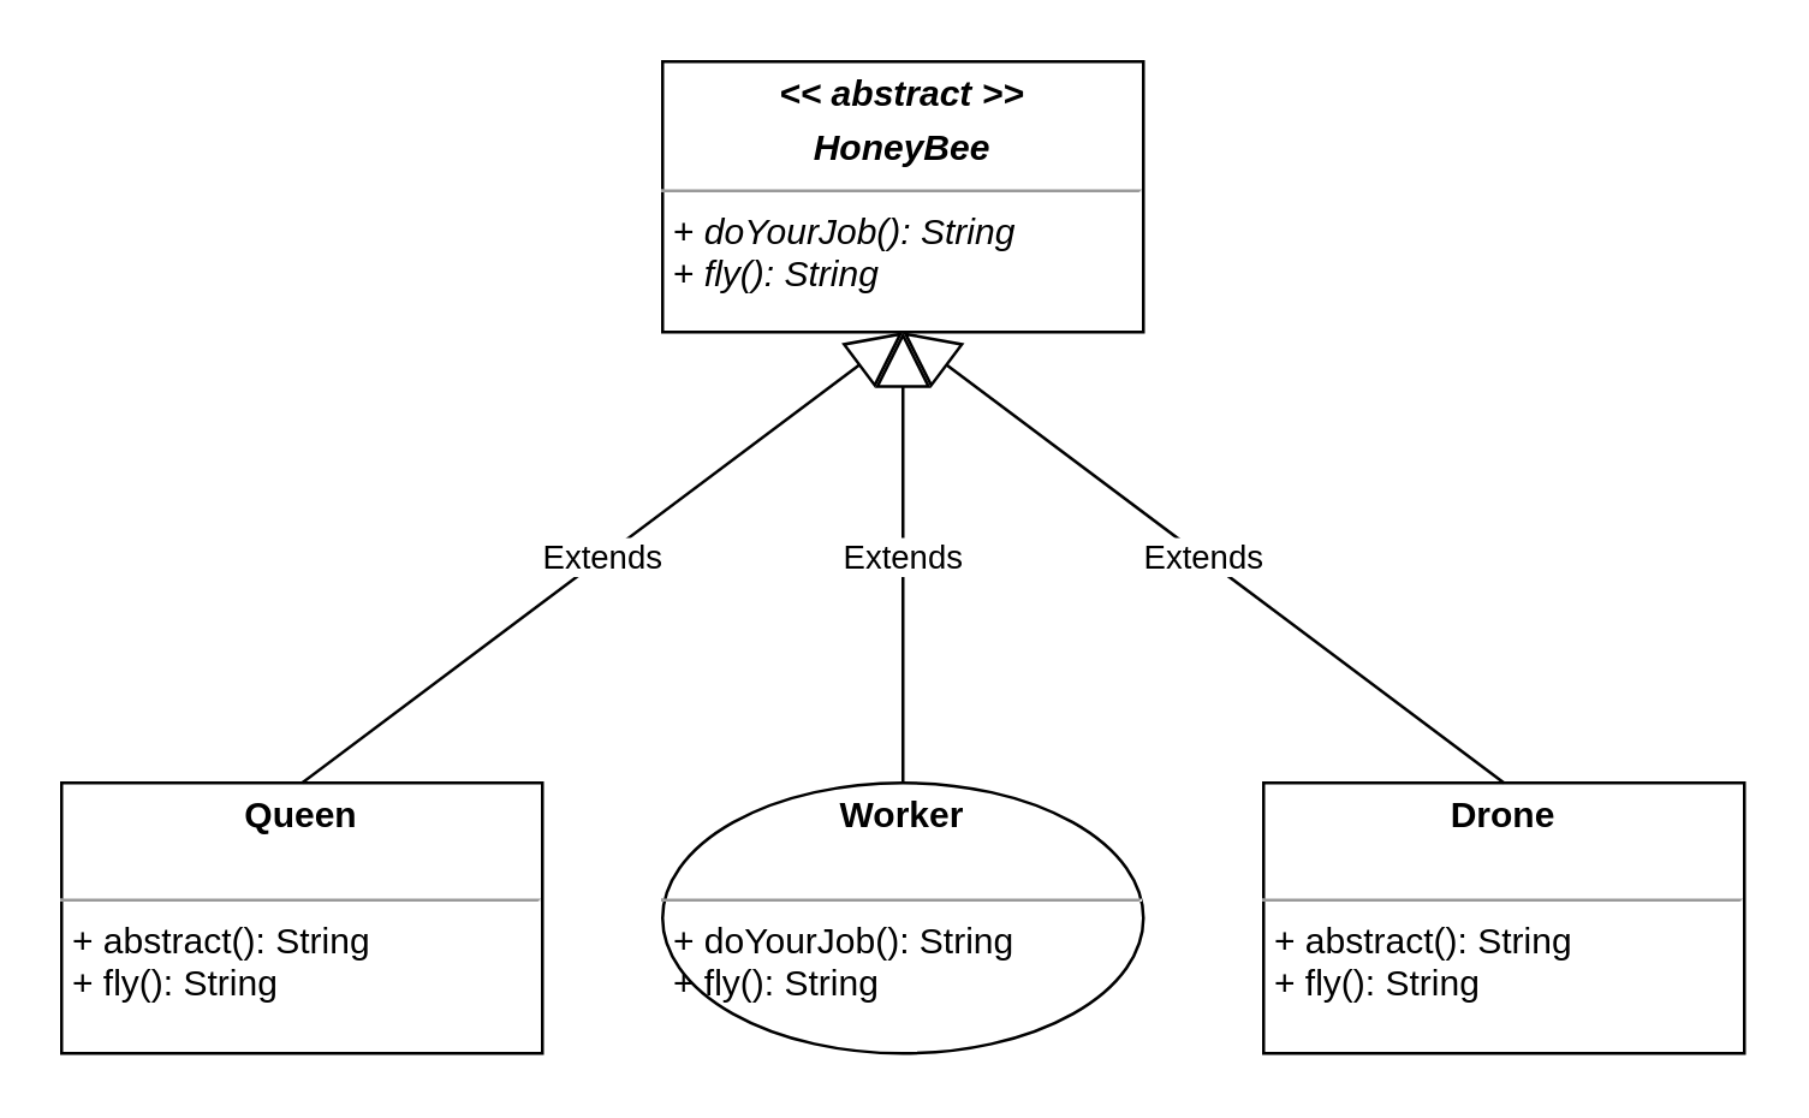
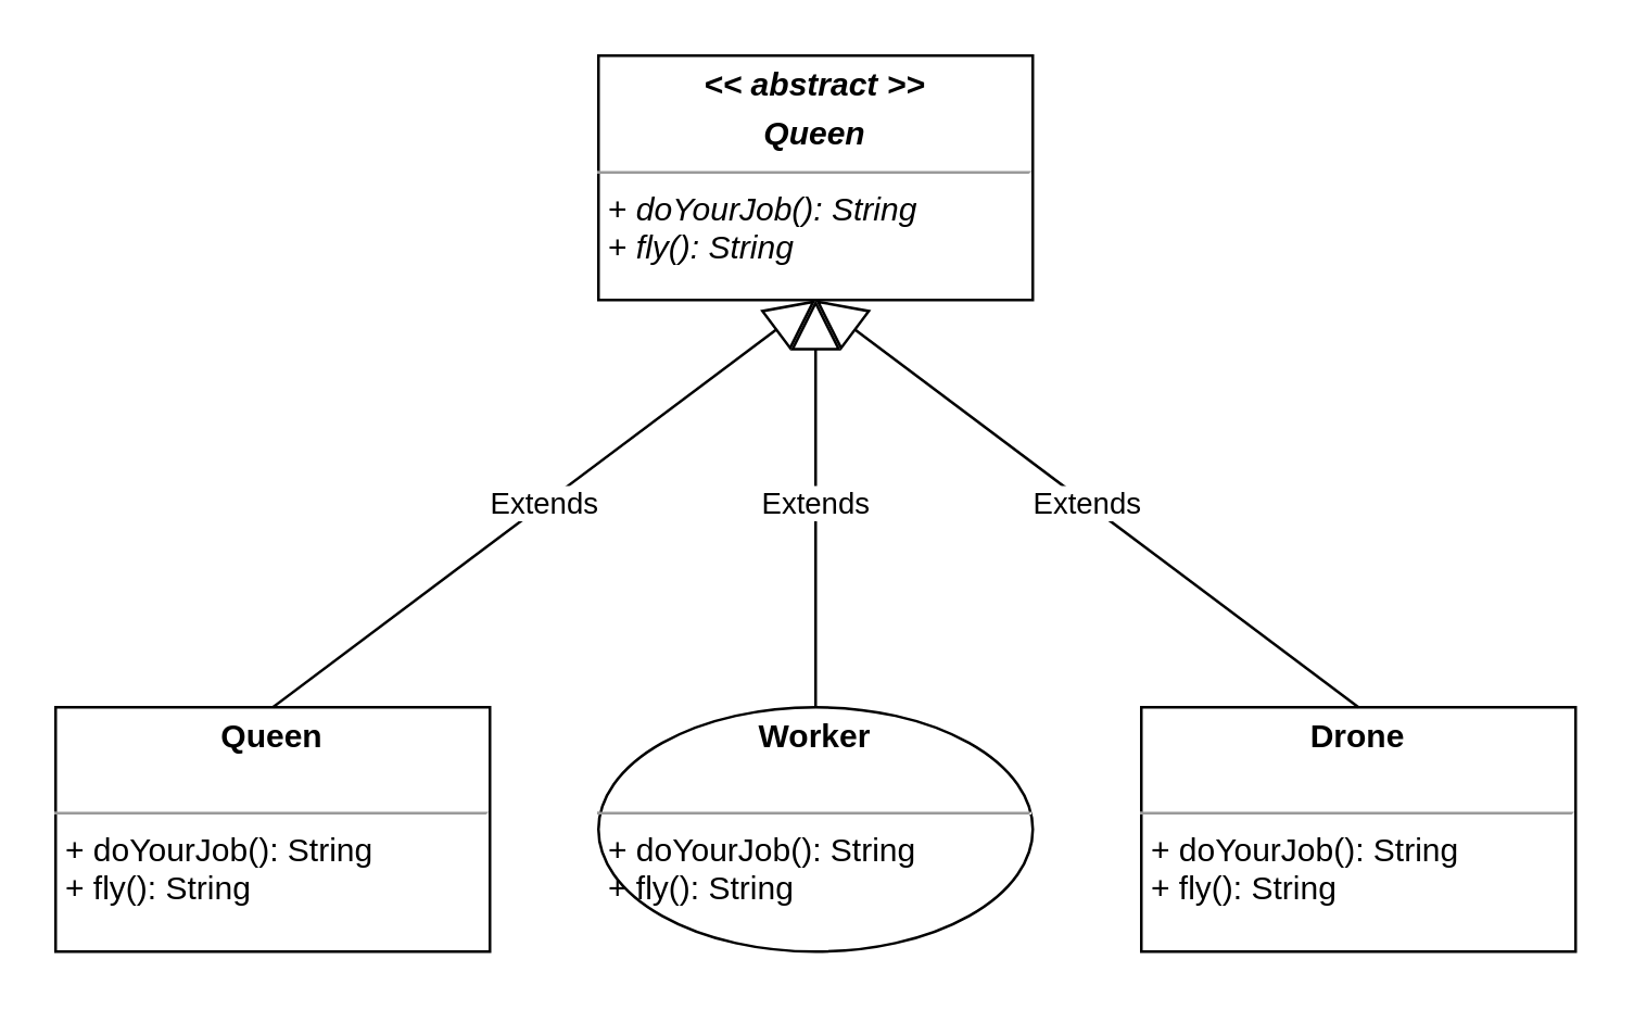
- <mxCell id="2" value="&lt;p style=&quot;margin: 0px ; margin-top: 4px ; text-align: center&quot;&gt;&lt;b&gt;&lt;i&gt;&amp;lt;&amp;lt; abstract &amp;gt;&amp;gt;&lt;/i&gt;&lt;/b&gt;&lt;/p&gt;&lt;p style=&quot;margin: 0px ; margin-top: 4px ; text-align: center&quot;&gt;&lt;b&gt;&lt;i&gt;HoneyBee&lt;/i&gt;&lt;/b&gt;&lt;/p&gt;&lt;hr size=&quot;1&quot;&gt;&lt;p style=&quot;margin: 0px ; margin-left: 4px&quot;&gt;+ &lt;i&gt;doYourJob(): String&lt;/i&gt;&lt;/p&gt;&lt;p style=&quot;margin: 0px ; margin-left: 4px&quot;&gt;+ &lt;i&gt;fly(): String&lt;/i&gt;&lt;/p&gt;" style="verticalAlign=top;align=left;overflow=fill;fontSize=12;fontFamily=Helvetica;html=1;" parent="1" vertex="1"><mxGeometry x="220" y="20" width="160" height="90" as="geometry" /></mxCell>
+ <mxCell id="2" value="&lt;p style=&quot;margin: 0px ; margin-top: 4px ; text-align: center&quot;&gt;&lt;b&gt;&lt;i&gt;&amp;lt;&amp;lt; abstract &amp;gt;&amp;gt;&lt;/i&gt;&lt;/b&gt;&lt;/p&gt;&lt;p style=&quot;margin: 0px ; margin-top: 4px ; text-align: center&quot;&gt;&lt;b&gt;&lt;i&gt;Queen&lt;/i&gt;&lt;/b&gt;&lt;/p&gt;&lt;hr size=&quot;1&quot;&gt;&lt;p style=&quot;margin: 0px ; margin-left: 4px&quot;&gt;+ &lt;i&gt;doYourJob(): String&lt;/i&gt;&lt;/p&gt;&lt;p style=&quot;margin: 0px ; margin-left: 4px&quot;&gt;+ &lt;i&gt;fly(): String&lt;/i&gt;&lt;/p&gt;" style="verticalAlign=top;align=left;overflow=fill;fontSize=12;fontFamily=Helvetica;html=1;" parent="1" vertex="1"><mxGeometry x="220" y="20" width="160" height="90" as="geometry" /></mxCell>
- <mxCell id="3" value="&lt;p style=&quot;margin: 0px ; margin-top: 4px ; text-align: center&quot;&gt;&lt;b&gt;Queen&lt;/b&gt;&lt;/p&gt;&lt;p style=&quot;margin: 0px ; margin-left: 4px&quot;&gt;&lt;br&gt;&lt;/p&gt;&lt;hr size=&quot;1&quot;&gt;&lt;p style=&quot;margin: 0px ; margin-left: 4px&quot;&gt;+ abstract(): String&lt;br&gt;&lt;/p&gt;&lt;p style=&quot;margin: 0px ; margin-left: 4px&quot;&gt;+ fly(): String&lt;br&gt;&lt;/p&gt;" style="verticalAlign=top;align=left;overflow=fill;fontSize=12;fontFamily=Helvetica;html=1;" parent="1" vertex="1"><mxGeometry x="20" y="260" width="160" height="90" as="geometry" /></mxCell>
+ <mxCell id="3" value="&lt;p style=&quot;margin: 0px ; margin-top: 4px ; text-align: center&quot;&gt;&lt;b&gt;Queen&lt;/b&gt;&lt;/p&gt;&lt;p style=&quot;margin: 0px ; margin-left: 4px&quot;&gt;&lt;br&gt;&lt;/p&gt;&lt;hr size=&quot;1&quot;&gt;&lt;p style=&quot;margin: 0px ; margin-left: 4px&quot;&gt;+ doYourJob(): String&lt;br&gt;&lt;/p&gt;&lt;p style=&quot;margin: 0px ; margin-left: 4px&quot;&gt;+ fly(): String&lt;br&gt;&lt;/p&gt;" style="verticalAlign=top;align=left;overflow=fill;fontSize=12;fontFamily=Helvetica;html=1;" parent="1" vertex="1"><mxGeometry x="20" y="260" width="160" height="90" as="geometry" /></mxCell>
- <mxCell id="6" value="&lt;p style=&quot;margin: 0px ; margin-top: 4px ; text-align: center&quot;&gt;&lt;b&gt;Drone&lt;/b&gt;&lt;/p&gt;&lt;p style=&quot;margin: 0px ; margin-left: 4px&quot;&gt;&lt;br&gt;&lt;/p&gt;&lt;hr size=&quot;1&quot;&gt;&lt;p style=&quot;margin: 0px ; margin-left: 4px&quot;&gt;+ abstract(): String&lt;br&gt;&lt;/p&gt;&lt;p style=&quot;margin: 0px ; margin-left: 4px&quot;&gt;+ fly(): String&lt;br&gt;&lt;/p&gt;" style="verticalAlign=top;align=left;overflow=fill;fontSize=12;fontFamily=Helvetica;html=1;" parent="1" vertex="1"><mxGeometry x="420" y="260" width="160" height="90" as="geometry" /></mxCell>
+ <mxCell id="6" value="&lt;p style=&quot;margin: 0px ; margin-top: 4px ; text-align: center&quot;&gt;&lt;b&gt;Drone&lt;/b&gt;&lt;/p&gt;&lt;p style=&quot;margin: 0px ; margin-left: 4px&quot;&gt;&lt;br&gt;&lt;/p&gt;&lt;hr size=&quot;1&quot;&gt;&lt;p style=&quot;margin: 0px ; margin-left: 4px&quot;&gt;+ doYourJob(): String&lt;br&gt;&lt;/p&gt;&lt;p style=&quot;margin: 0px ; margin-left: 4px&quot;&gt;+ fly(): String&lt;br&gt;&lt;/p&gt;" style="verticalAlign=top;align=left;overflow=fill;fontSize=12;fontFamily=Helvetica;html=1;" parent="1" vertex="1"><mxGeometry x="420" y="260" width="160" height="90" as="geometry" /></mxCell>
